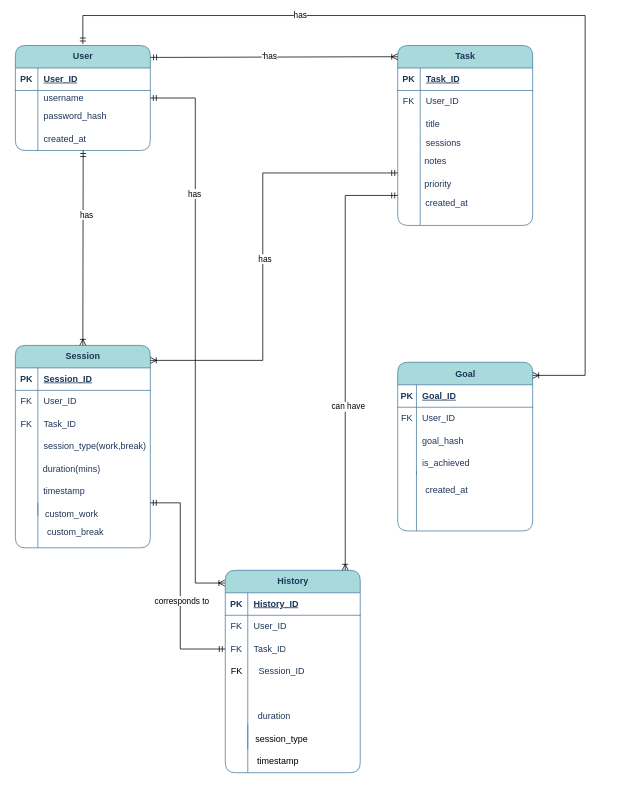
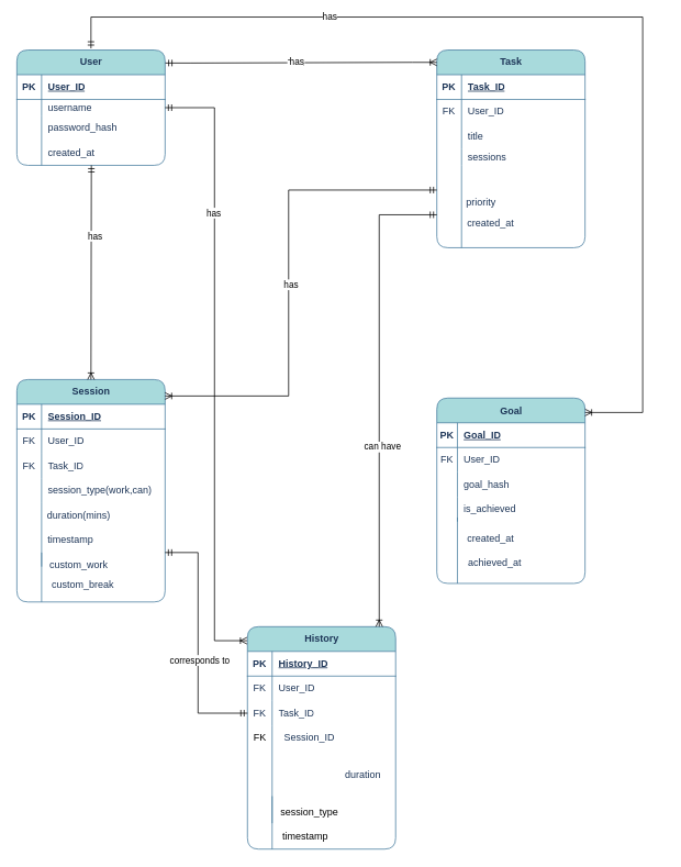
- <mxCell id="29" value="notes" style="text;html=1;align=center;verticalAlign=middle;resizable=0;points=[];autosize=1;strokeColor=none;fillColor=none;labelBackgroundColor=none;fontColor=#1D3557;rounded=1;" parent="15" vertex="1"><mxGeometry x="-65" y="140" width="50" height="30" as="geometry" /></mxCell>
- <mxCell id="46" value="session_type(work,break)" style="shape=partialRectangle;connectable=0;fillColor=none;top=0;left=0;bottom=0;right=0;align=left;spacingLeft=6;overflow=hidden;whiteSpace=wrap;html=1;labelBackgroundColor=none;strokeColor=#457B9D;fontColor=#1D3557;rounded=1;" parent="44" vertex="1"><mxGeometry x="30" width="150" height="30" as="geometry"><mxRectangle width="150" height="30" as="alternateBounds" /></mxGeometry></mxCell>
+ <mxCell id="46" value="session_type(work,can)" style="shape=partialRectangle;connectable=0;fillColor=none;top=0;left=0;bottom=0;right=0;align=left;spacingLeft=6;overflow=hidden;whiteSpace=wrap;html=1;labelBackgroundColor=none;strokeColor=#457B9D;fontColor=#1D3557;rounded=1;" parent="44" vertex="1"><mxGeometry x="30" width="150" height="30" as="geometry"><mxRectangle width="150" height="30" as="alternateBounds" /></mxGeometry></mxCell>
+ <mxCell id="68" value="achieved_at" style="text;html=1;align=center;verticalAlign=middle;resizable=0;points=[];autosize=1;strokeColor=none;fillColor=none;fontColor=#1D3557;labelBackgroundColor=none;rounded=1;" parent="53" vertex="1"><mxGeometry x="25" y="185" width="90" height="30" as="geometry" /></mxCell>
- <mxCell id="82" value="duration" style="text;html=1;align=center;verticalAlign=middle;resizable=0;points=[];autosize=1;strokeColor=none;fillColor=none;fontColor=#1D3557;labelBackgroundColor=none;" parent="70" vertex="1"><mxGeometry x="30" y="180.005" width="70" height="30" as="geometry" /></mxCell>
+ <mxCell id="82" value="duration" style="text;html=1;align=center;verticalAlign=middle;resizable=0;points=[];autosize=1;strokeColor=none;fillColor=none;fontColor=#1D3557;labelBackgroundColor=none;" parent="70" vertex="1"><mxGeometry x="105" y="165.005" width="70" height="30" as="geometry" /></mxCell>
